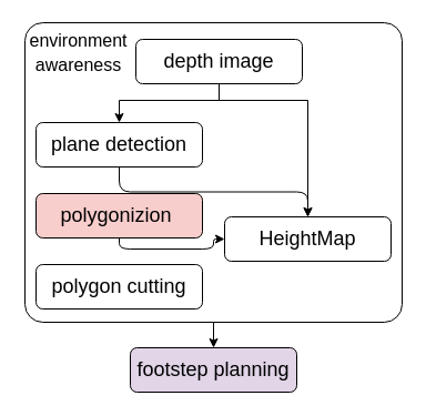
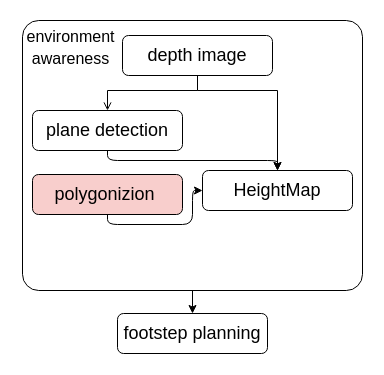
- <mxCell id="4" style="edgeStyle=orthogonalEdgeStyle;html=1;exitX=0.5;exitY=1;exitDx=0;exitDy=0;entryX=0.5;entryY=0;entryDx=0;entryDy=0;fontFamily=Helvetica;fontSize=18;rounded=0;jumpSize=6;" edge="1" parent="1" source="6" target="8"><mxGeometry relative="1" as="geometry"><Array as="points"><mxPoint x="197" y="90" /><mxPoint x="107" y="90" /></Array></mxGeometry></mxCell>
+ <mxCell id="4" style="edgeStyle=orthogonalEdgeStyle;html=1;exitX=0.5;exitY=1;exitDx=0;exitDy=0;entryX=0.5;entryY=0;entryDx=0;entryDy=0;fontFamily=Helvetica;fontSize=18;rounded=0;jumpSize=6;endArrow=open;" edge="1" parent="1" source="6" target="8"><mxGeometry relative="1" as="geometry"><Array as="points"><mxPoint x="197" y="90" /><mxPoint x="107" y="90" /></Array></mxGeometry></mxCell>
- <mxCell id="11" value="HeightMap" style="rounded=1;whiteSpace=wrap;html=1;fontSize=18;" vertex="1" parent="1"><mxGeometry x="202" y="195" width="150" height="40" as="geometry" /></mxCell>
+ <mxCell id="11" value="HeightMap" style="rounded=1;whiteSpace=wrap;html=1;fontSize=18;" vertex="1" parent="1"><mxGeometry x="202" y="170" width="150" height="40" as="geometry" /></mxCell>
- <mxCell id="12" value="&lt;span style=&quot;left: 265.916px ; top: 340.396px ; font-size: 18px ; transform: scalex(0.838)&quot; dir=&quot;ltr&quot;&gt;polygon cutting&lt;/span&gt;" style="rounded=1;whiteSpace=wrap;html=1;fontSize=18;" vertex="1" parent="1"><mxGeometry x="32" y="238" width="150" height="40" as="geometry" /></mxCell>
- <mxCell id="13" value="footstep planning" style="rounded=1;whiteSpace=wrap;html=1;fontSize=18;fillColor=#e1d5e7;" vertex="1" parent="1"><mxGeometry x="117" y="313" width="150" height="40" as="geometry" /></mxCell>
+ <mxCell id="13" value="footstep planning" style="rounded=1;whiteSpace=wrap;html=1;fontSize=18;" vertex="1" parent="1"><mxGeometry x="117" y="313" width="150" height="40" as="geometry" /></mxCell>
